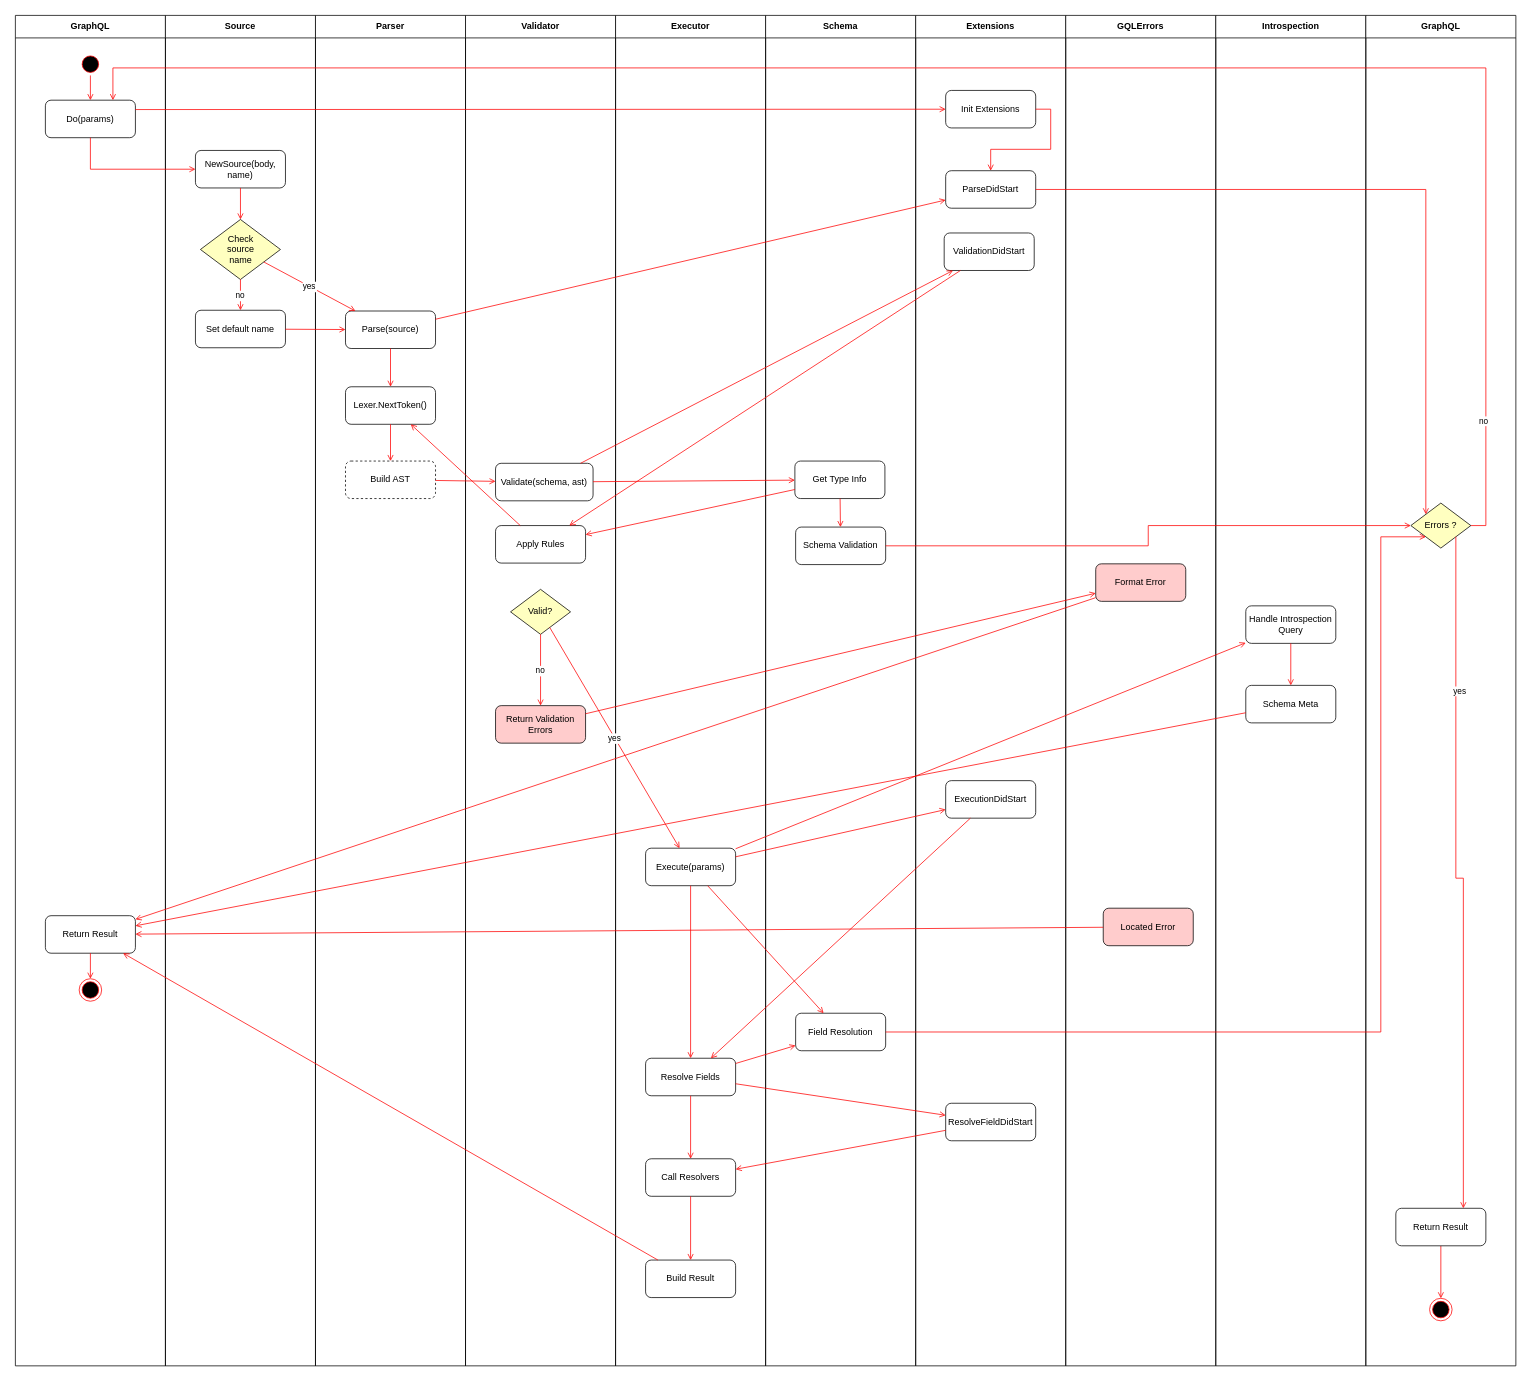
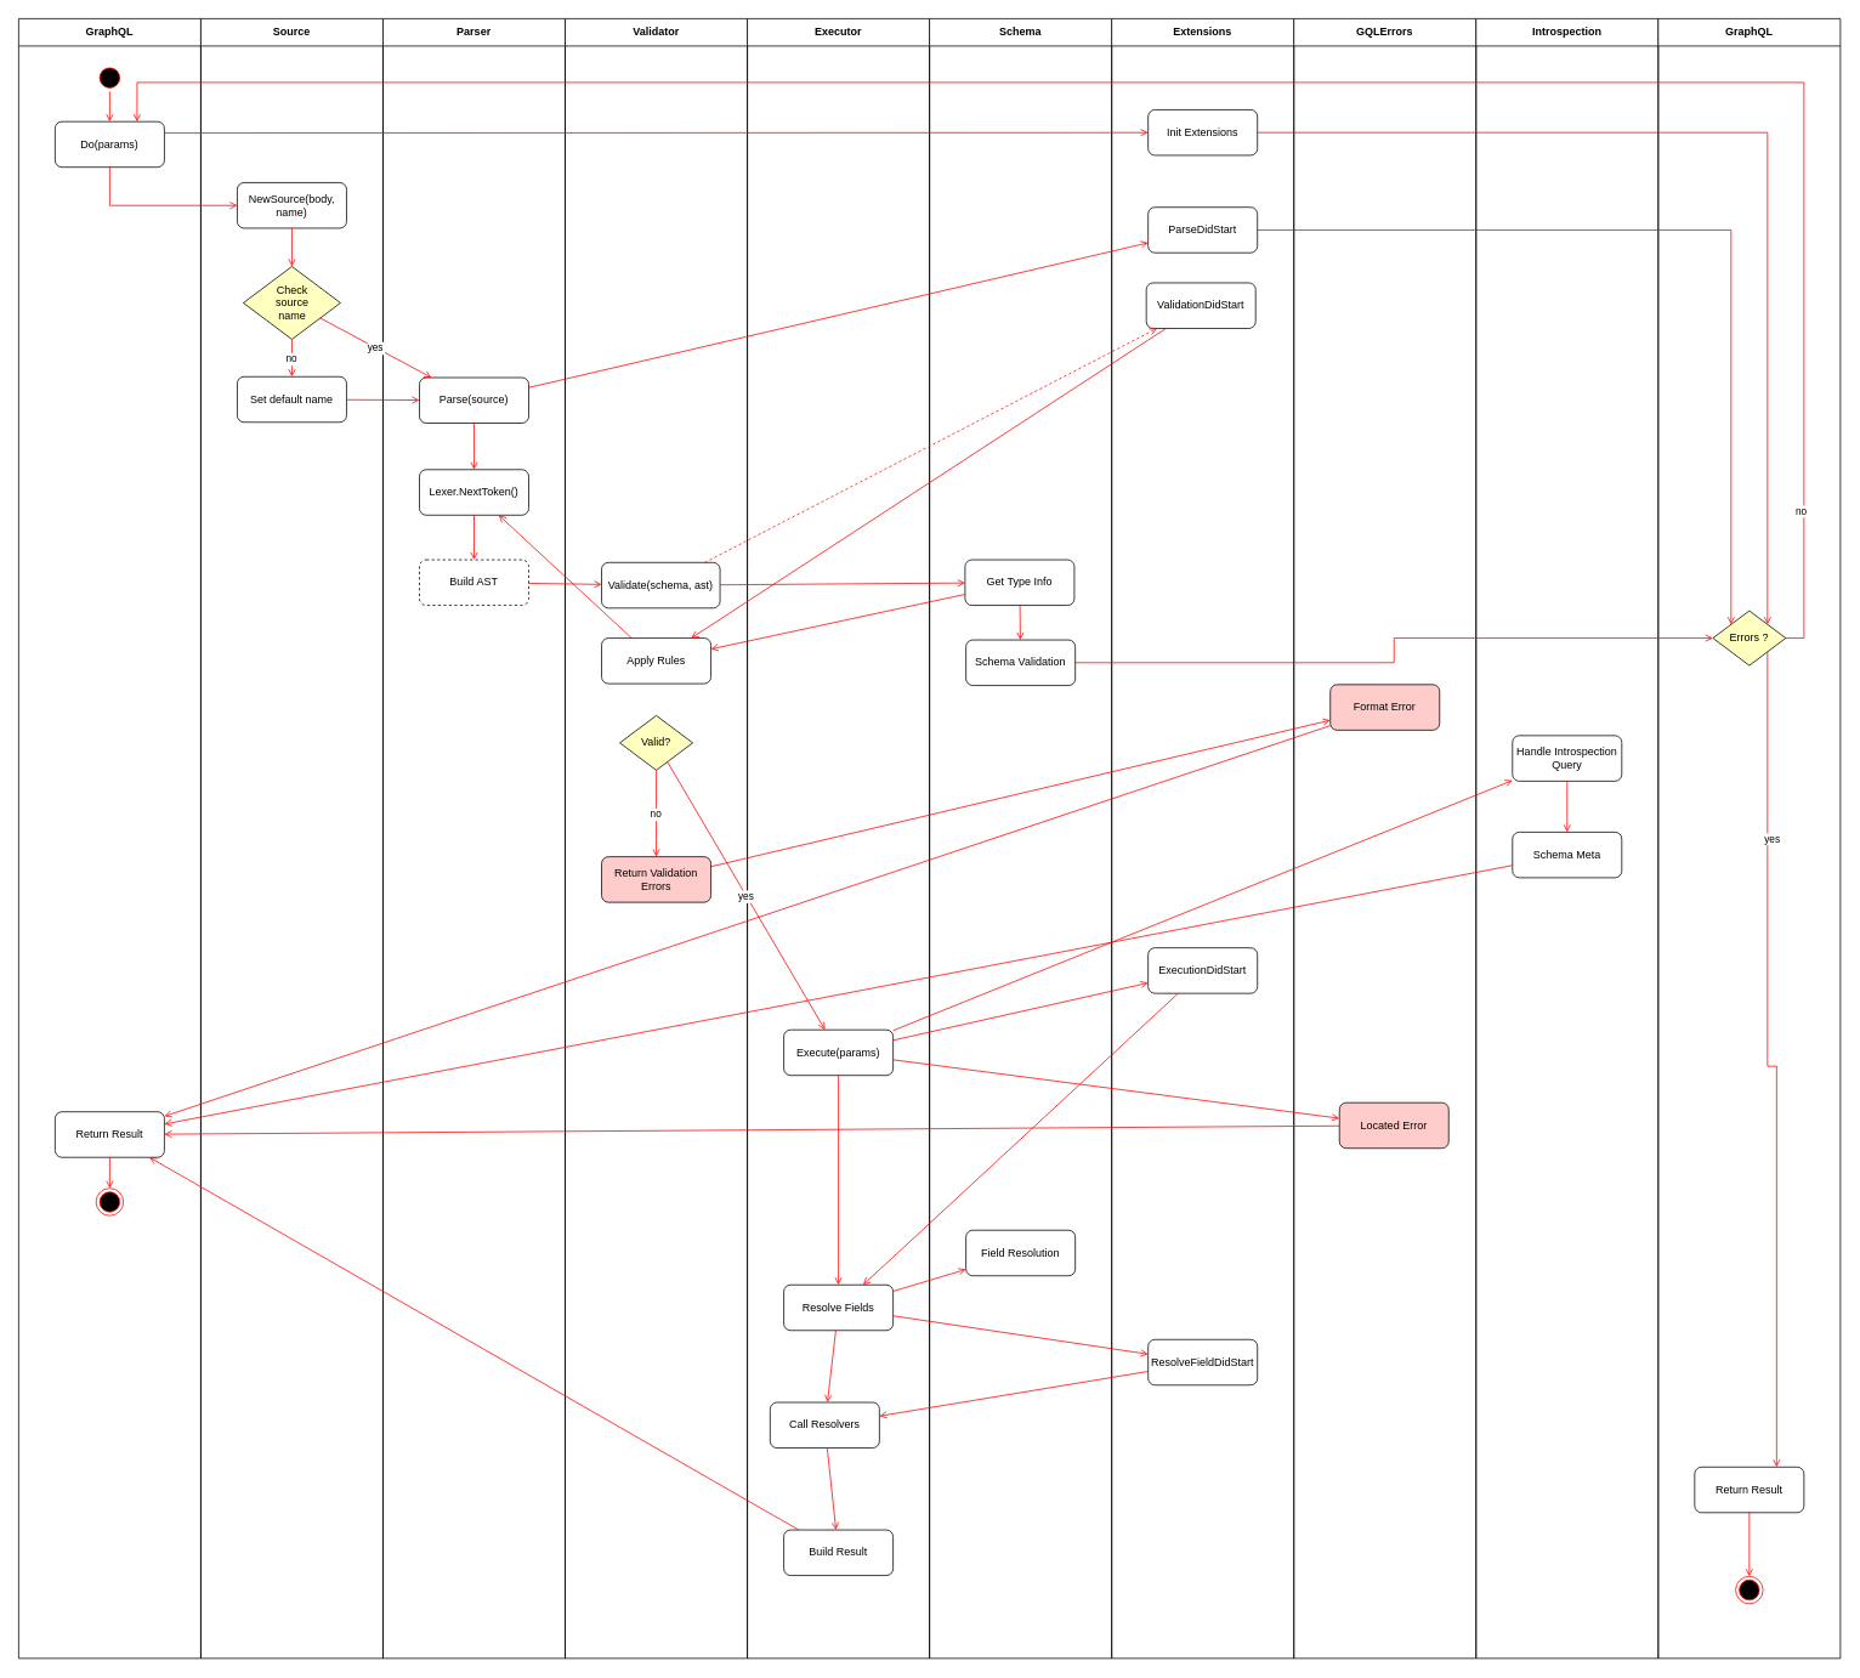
- <mxCell id="84" value="" style="edgeStyle=orthogonalEdgeStyle;rounded=0;orthogonalLoop=1;jettySize=auto;html=1;strokeColor=#FF0000;endArrow=open;endFill=0;exitX=1;exitY=0.5;exitDx=0;exitDy=0;" edge="1" parent="1" source="30" target="31"><mxGeometry relative="1" as="geometry"><mxPoint x="1970" y="614" as="sourcePoint" /><mxPoint x="1960" y="1034" as="targetPoint" /></mxGeometry></mxCell>
+ <mxCell id="84" value="" style="edgeStyle=orthogonalEdgeStyle;rounded=0;orthogonalLoop=1;jettySize=auto;html=1;strokeColor=#FF0000;entryX=1;entryY=0;entryDx=0;entryDy=0;endArrow=open;endFill=0;exitX=1;exitY=0.5;exitDx=0;exitDy=0;" edge="1" parent="1" source="30" target="81"><mxGeometry relative="1" as="geometry"><mxPoint x="1970" y="614" as="sourcePoint" /><mxPoint x="1960" y="1034" as="targetPoint" /></mxGeometry></mxCell>
- <mxCell id="53" value="" style="endArrow=open;strokeColor=#FF0000;endFill=1;rounded=0;" parent="1" source="16" target="32" edge="1"><mxGeometry relative="1" as="geometry" /></mxCell>
+ <mxCell id="53" value="" style="endArrow=open;strokeColor=#FF0000;endFill=1;rounded=0;dashed=1;" parent="1" source="16" target="32" edge="1"><mxGeometry relative="1" as="geometry" /></mxCell>
- <mxCell id="89" value="" style="edgeStyle=orthogonalEdgeStyle;rounded=0;orthogonalLoop=1;jettySize=auto;html=1;strokeColor=#FF0000;endArrow=open;endFill=0;exitX=1;exitY=0.5;exitDx=0;exitDy=0;entryX=0;entryY=1;entryDx=0;entryDy=0;" edge="1" parent="1" source="28" target="81"><mxGeometry relative="1" as="geometry"><mxPoint x="1130" y="1380" as="sourcePoint" /><mxPoint x="1850" y="720" as="targetPoint" /><Array as="points"><mxPoint x="1840" y="1375" /><mxPoint x="1840" y="715" /></Array></mxGeometry></mxCell>
- <mxCell id="61" value="" style="endArrow=open;strokeColor=#FF0000;endFill=1;rounded=0;" parent="1" source="21" target="28" edge="1"><mxGeometry relative="1" as="geometry" /></mxCell>
+ <mxCell id="61" value="" style="endArrow=open;strokeColor=#FF0000;endFill=1;rounded=0;" parent="1" source="21" target="37" edge="1"><mxGeometry relative="1" as="geometry" /></mxCell>
- <mxCell id="23" value="Call Resolvers" style="rounded=1;whiteSpace=wrap;html=1;" parent="20" vertex="1"><mxGeometry x="40" y="1524" width="120" height="50" as="geometry" /></mxCell>
+ <mxCell id="23" value="Call Resolvers" style="rounded=1;whiteSpace=wrap;html=1;" parent="20" vertex="1"><mxGeometry x="25" y="1519" width="120" height="50" as="geometry" /></mxCell>
